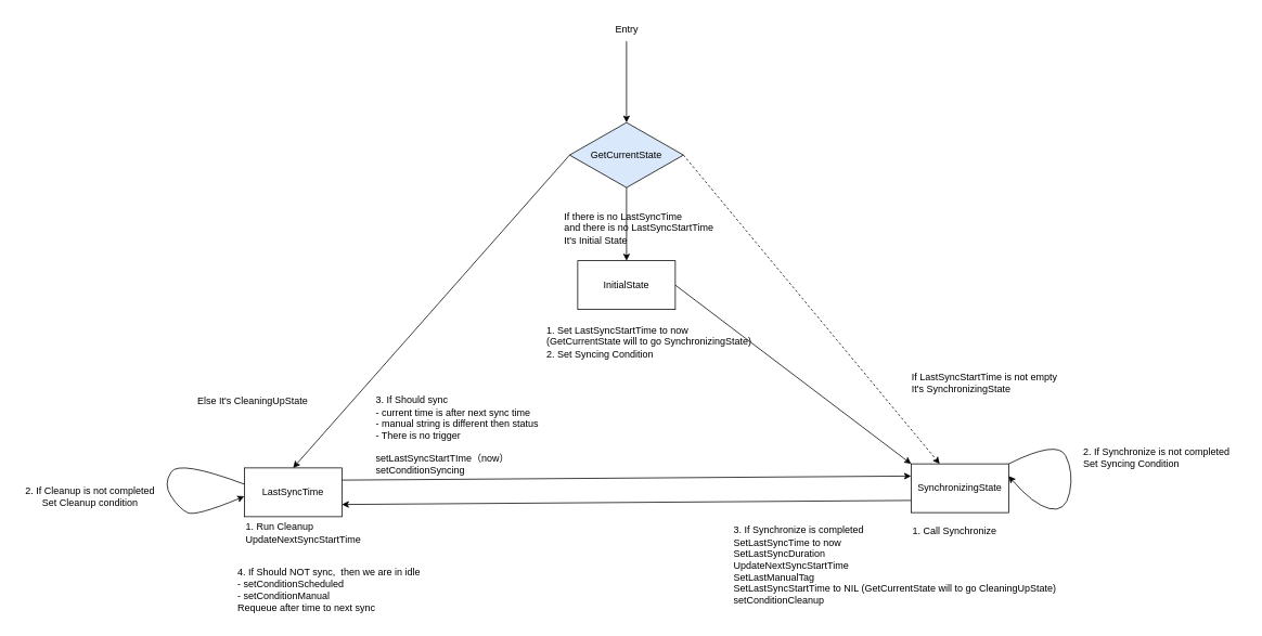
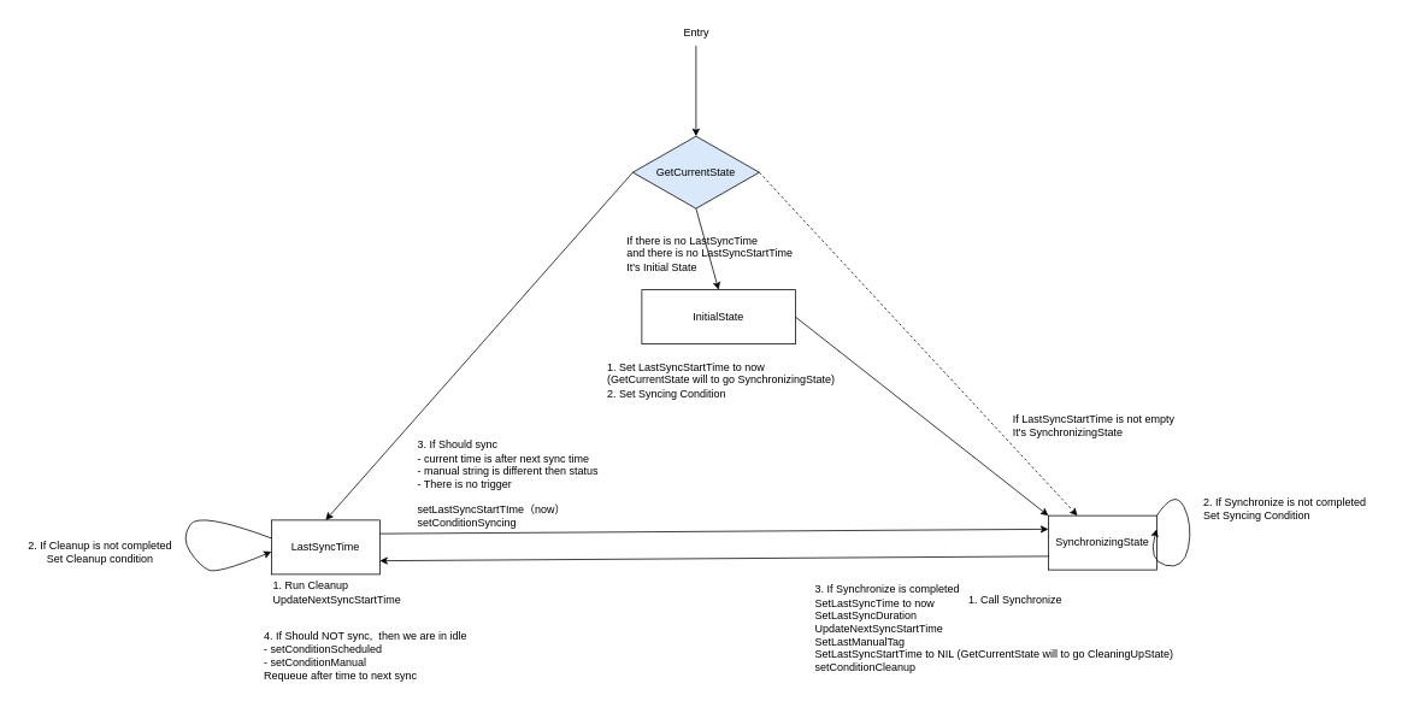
- <mxCell id="4" value="InitialState" style="rounded=0;whiteSpace=wrap;html=1;" vertex="1" parent="1"><mxGeometry x="710" y="320" width="120" height="60" as="geometry" /></mxCell>
+ <mxCell id="4" value="InitialState" style="rounded=0;whiteSpace=wrap;html=1;" vertex="1" parent="1"><mxGeometry x="710" y="320" width="170" height="60" as="geometry" /></mxCell>
- <mxCell id="11" value="&lt;div style=&quot;text-align: start;&quot;&gt;&lt;br&gt;Else It's CleaningUpState&lt;/div&gt;" style="text;html=1;align=center;verticalAlign=middle;resizable=0;points=[];autosize=1;strokeColor=none;fillColor=none;" vertex="1" parent="1"><mxGeometry x="230" y="465" width="160" height="40" as="geometry" /></mxCell>
- <mxCell id="5" value="&lt;span style=&quot;text-align: start; text-wrap: nowrap;&quot;&gt;SynchronizingState&lt;/span&gt;" style="rounded=0;whiteSpace=wrap;html=1;" vertex="1" parent="1"><mxGeometry x="1120" y="570" width="120" height="60" as="geometry" /></mxCell>
+ <mxCell id="5" value="&lt;span style=&quot;text-align: start; text-wrap: nowrap;&quot;&gt;SynchronizingState&lt;/span&gt;" style="rounded=0;whiteSpace=wrap;html=1;" vertex="1" parent="1"><mxGeometry x="1160" y="570" width="120" height="60" as="geometry" /></mxCell>
- <mxCell id="15" value="1. Call Synchronize&lt;div&gt;&lt;br&gt;&lt;/div&gt;" style="text;html=1;align=left;verticalAlign=middle;resizable=0;points=[];autosize=1;strokeColor=none;fillColor=none;" vertex="1" parent="1"><mxGeometry x="1120" y="640" width="130" height="40" as="geometry" /></mxCell>
+ <mxCell id="15" value="1. Call Synchronize&lt;div&gt;&lt;br&gt;&lt;/div&gt;" style="text;html=1;align=left;verticalAlign=middle;resizable=0;points=[];autosize=1;strokeColor=none;fillColor=none;" vertex="1" parent="1"><mxGeometry x="1070" y="650" width="130" height="40" as="geometry" /></mxCell>
